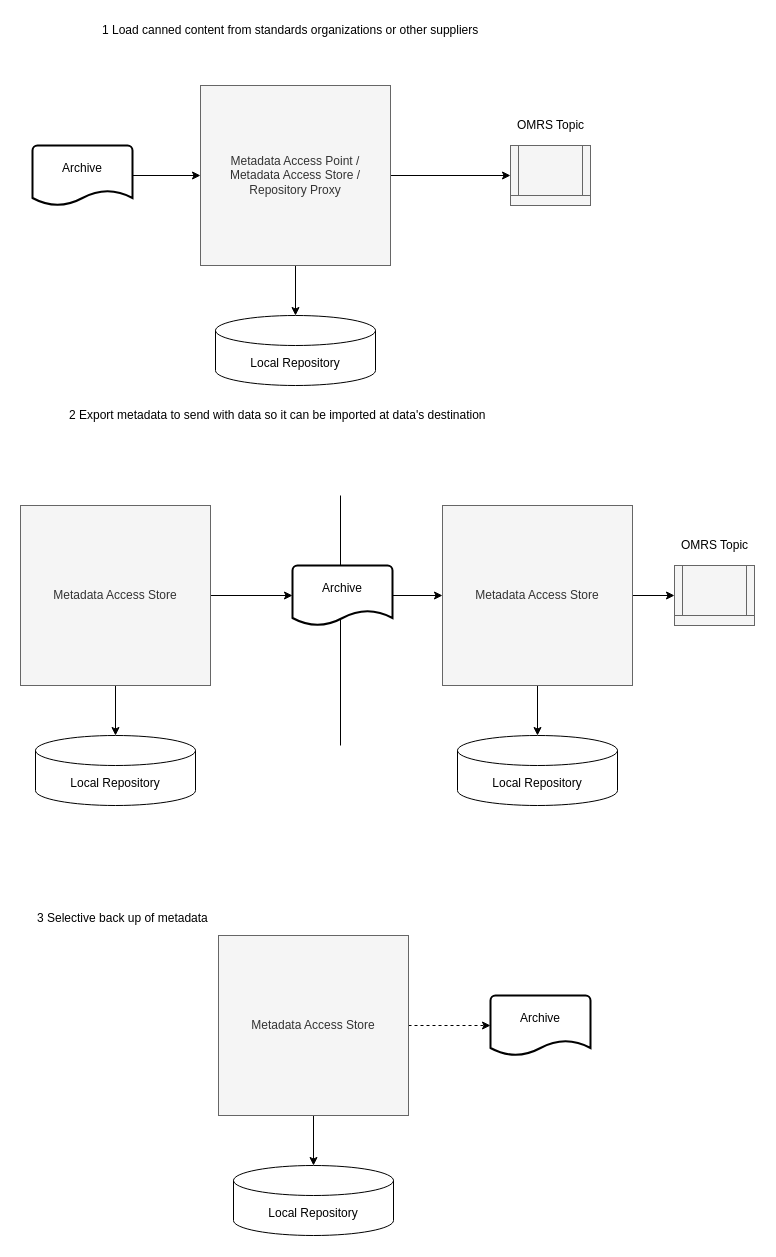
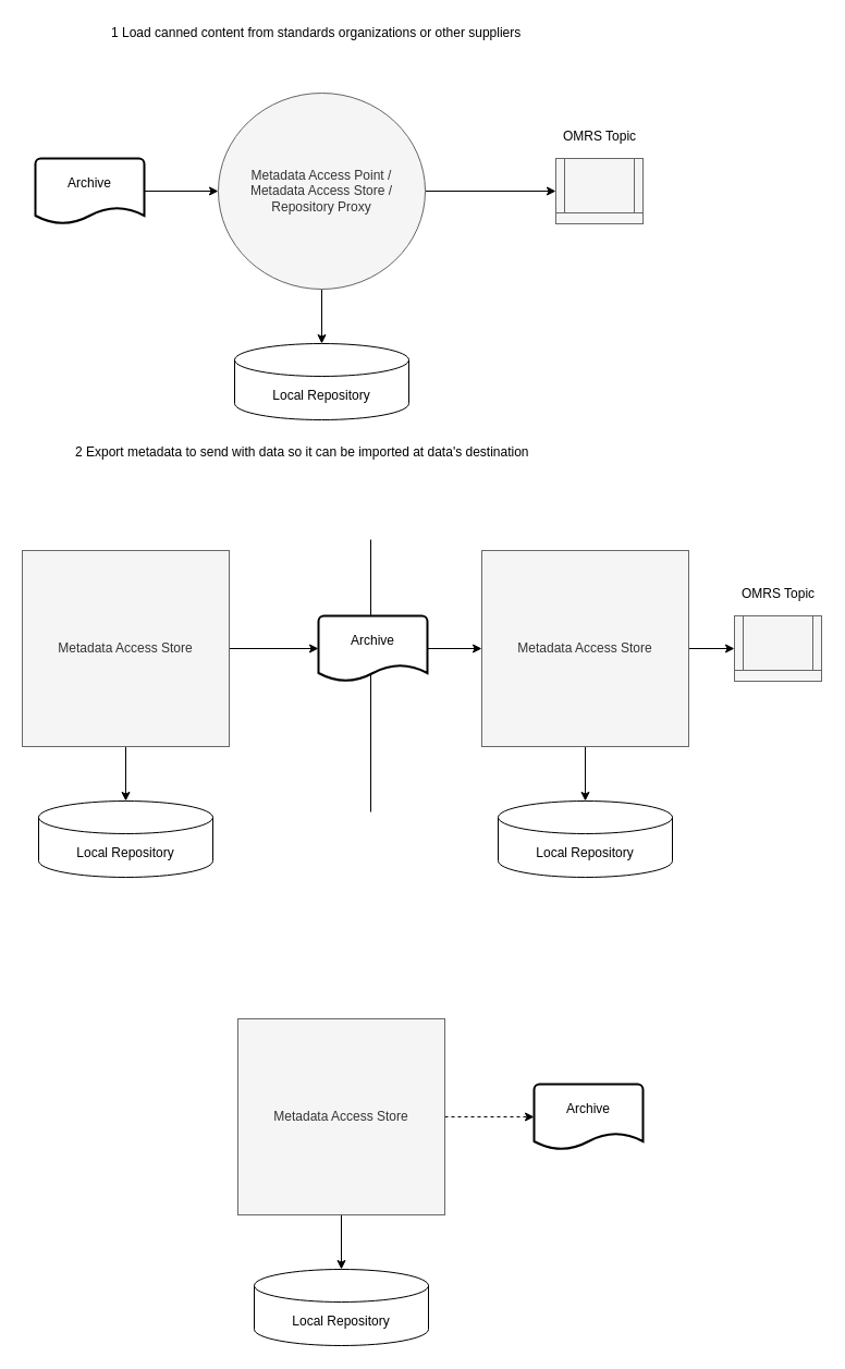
- <mxCell id="6" value="Metadata Access Point /&lt;br&gt;Metadata Access Store /&lt;br&gt;Repository Proxy" style="rounded=0;whiteSpace=wrap;html=1;verticalAlign=middle;fillColor=#f5f5f5;strokeColor=#666666;fontColor=#333333;" parent="1" vertex="1"><mxGeometry x="200" y="85" width="190" height="180" as="geometry" /></mxCell>
+ <mxCell id="6" value="Metadata Access Point /&lt;br&gt;Metadata Access Store /&lt;br&gt;Repository Proxy" style="ellipse;whiteSpace=wrap;html=1;verticalAlign=middle;fillColor=#f5f5f5;strokeColor=#666666;fontColor=#333333;" parent="1" vertex="1"><mxGeometry x="200" y="85" width="190" height="180" as="geometry" /></mxCell>
- <mxCell id="32" value="&lt;br&gt;3 Selective back up of metadata&amp;nbsp;" style="text;html=1;align=left;verticalAlign=middle;resizable=0;points=[];autosize=1;" parent="1" vertex="1"><mxGeometry x="35" y="895" width="190" height="30" as="geometry" /></mxCell>
